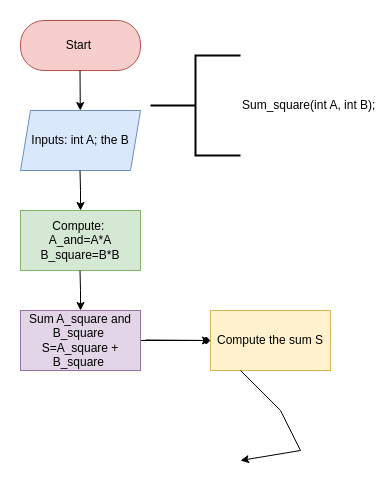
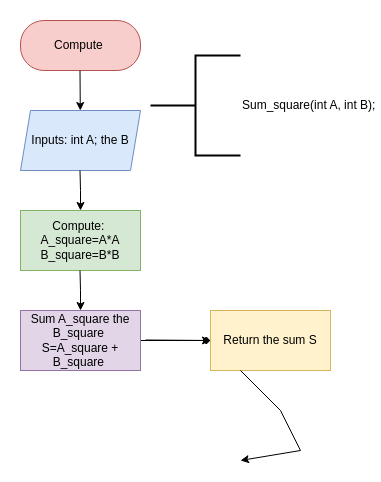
- <mxCell id="2" value="Start&amp;nbsp;" style="rounded=1;whiteSpace=wrap;html=1;arcSize=47;fillColor=#f8cecc;strokeColor=#b85450;" vertex="1" parent="1"><mxGeometry x="20" y="20" width="120" height="50" as="geometry" /></mxCell>
+ <mxCell id="2" value="Compute&amp;nbsp;" style="rounded=1;whiteSpace=wrap;html=1;arcSize=47;fillColor=#f8cecc;strokeColor=#b85450;" vertex="1" parent="1"><mxGeometry x="20" y="20" width="120" height="50" as="geometry" /></mxCell>
- <mxCell id="7" value="Compute:&amp;nbsp;&lt;br&gt;A_and=A*A&lt;br&gt;B_square=B*B" style="rounded=0;whiteSpace=wrap;html=1;fillColor=#d5e8d4;strokeColor=#82b366;" vertex="1" parent="1"><mxGeometry x="20" y="210" width="120" height="60" as="geometry" /></mxCell>
+ <mxCell id="7" value="Compute:&amp;nbsp;&lt;br&gt;A_square=A*A&lt;br&gt;B_square=B*B" style="rounded=0;whiteSpace=wrap;html=1;fillColor=#d5e8d4;strokeColor=#82b366;" vertex="1" parent="1"><mxGeometry x="20" y="210" width="120" height="60" as="geometry" /></mxCell>
- <mxCell id="9" value="Sum A_square and B_square&amp;nbsp;&lt;br&gt;S=A_square + B_square&amp;nbsp;" style="rounded=0;whiteSpace=wrap;html=1;fillColor=#e1d5e7;strokeColor=#9673a6;" vertex="1" parent="1"><mxGeometry x="20" y="310" width="120" height="60" as="geometry" /></mxCell>
+ <mxCell id="9" value="Sum A_square the B_square&amp;nbsp;&lt;br&gt;S=A_square + B_square&amp;nbsp;" style="rounded=0;whiteSpace=wrap;html=1;fillColor=#e1d5e7;strokeColor=#9673a6;" vertex="1" parent="1"><mxGeometry x="20" y="310" width="120" height="60" as="geometry" /></mxCell>
- <mxCell id="12" value="Compute the sum S" style="rounded=0;whiteSpace=wrap;html=1;fillColor=#fff2cc;strokeColor=#d6b656;" vertex="1" parent="1"><mxGeometry x="210" y="310" width="120" height="60" as="geometry" /></mxCell>
+ <mxCell id="12" value="Return the sum S" style="rounded=0;whiteSpace=wrap;html=1;fillColor=#fff2cc;strokeColor=#d6b656;" vertex="1" parent="1"><mxGeometry x="210" y="310" width="120" height="60" as="geometry" /></mxCell>
